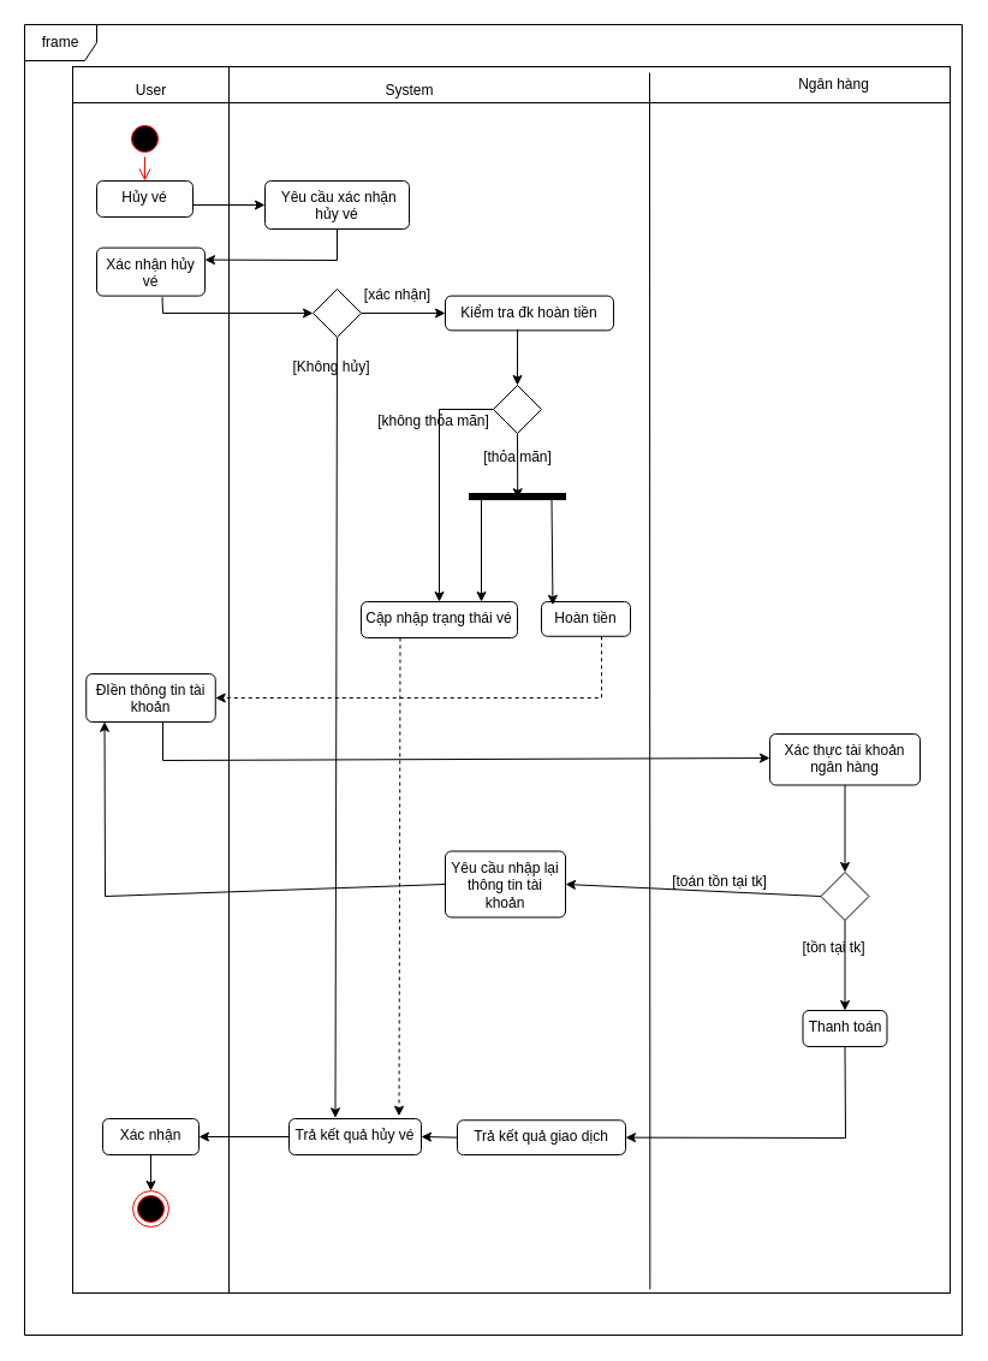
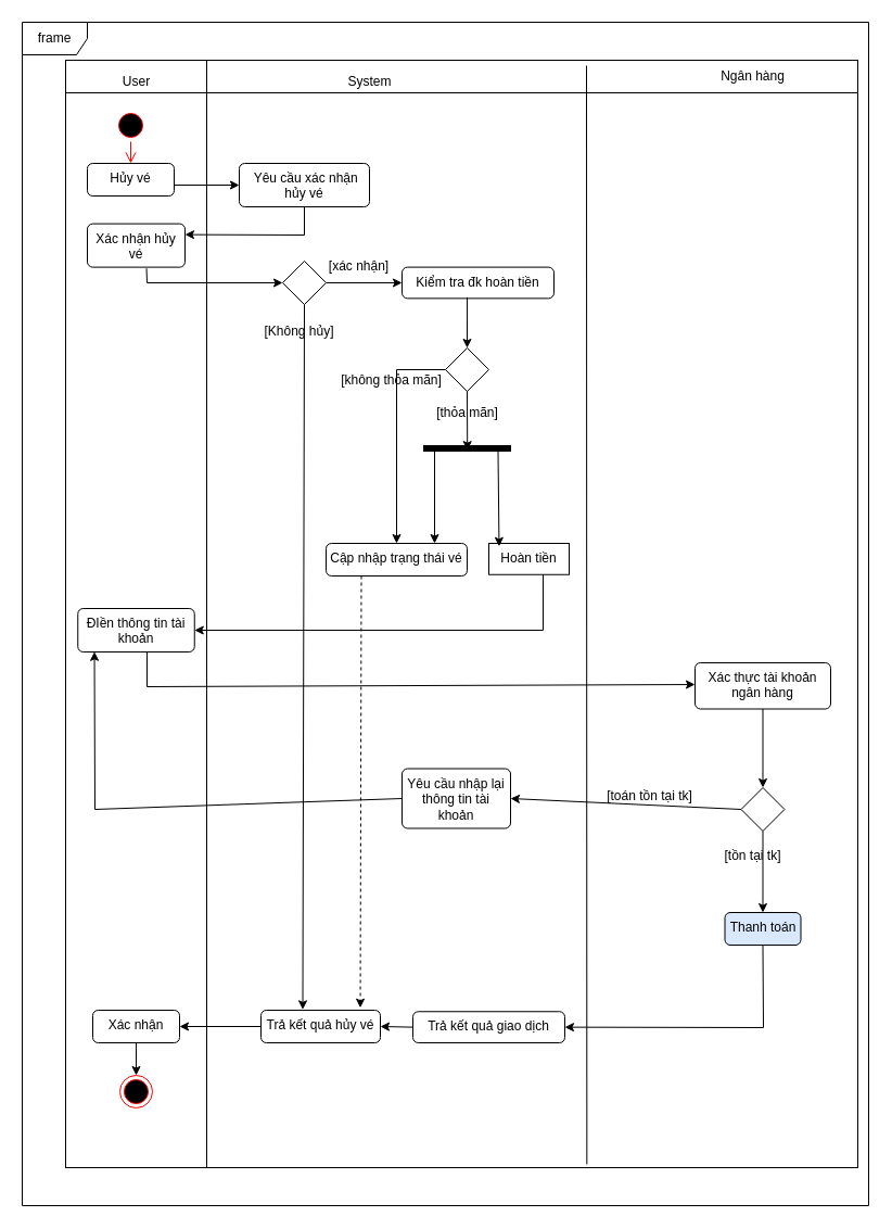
- <mxCell id="13" value="Hoàn tiền" style="html=1;align=center;verticalAlign=top;rounded=1;absoluteArcSize=1;arcSize=10;dashed=0;whiteSpace=wrap;" vertex="1" parent="1"><mxGeometry x="450" y="500" width="74" height="28.75" as="geometry" /></mxCell>
+ <mxCell id="13" value="Hoàn tiền" style="html=1;align=center;verticalAlign=top;absoluteArcSize=1;arcSize=10;dashed=0;whiteSpace=wrap;rounded=0;" vertex="1" parent="1"><mxGeometry x="450" y="500" width="74" height="28.75" as="geometry" /></mxCell>
- <mxCell id="32" value="" style="endArrow=classic;html=1;rounded=0;exitX=0.676;exitY=1;exitDx=0;exitDy=0;exitPerimeter=0;entryX=1;entryY=0.5;entryDx=0;entryDy=0;dashed=1;" edge="1" parent="1" source="13" target="14"><mxGeometry width="50" height="50" relative="1" as="geometry"><mxPoint x="370" y="530" as="sourcePoint" /><mxPoint x="420" y="480" as="targetPoint" /><Array as="points"><mxPoint x="500" y="580" /></Array></mxGeometry></mxCell>
+ <mxCell id="32" value="" style="endArrow=classic;html=1;rounded=0;exitX=0.676;exitY=1;exitDx=0;exitDy=0;exitPerimeter=0;entryX=1;entryY=0.5;entryDx=0;entryDy=0;" edge="1" parent="1" source="13" target="14"><mxGeometry width="50" height="50" relative="1" as="geometry"><mxPoint x="370" y="530" as="sourcePoint" /><mxPoint x="420" y="480" as="targetPoint" /><Array as="points"><mxPoint x="500" y="580" /></Array></mxGeometry></mxCell>
- <mxCell id="19" value="Thanh toán" style="html=1;align=center;verticalAlign=top;rounded=1;absoluteArcSize=1;arcSize=10;dashed=0;whiteSpace=wrap;" vertex="1" parent="1"><mxGeometry x="667.5" y="840" width="70" height="30" as="geometry" /></mxCell>
+ <mxCell id="19" value="Thanh toán" style="html=1;align=center;verticalAlign=top;rounded=1;absoluteArcSize=1;arcSize=10;dashed=0;whiteSpace=wrap;fillColor=#dae8fc;" vertex="1" parent="1"><mxGeometry x="667.5" y="840" width="70" height="30" as="geometry" /></mxCell>
